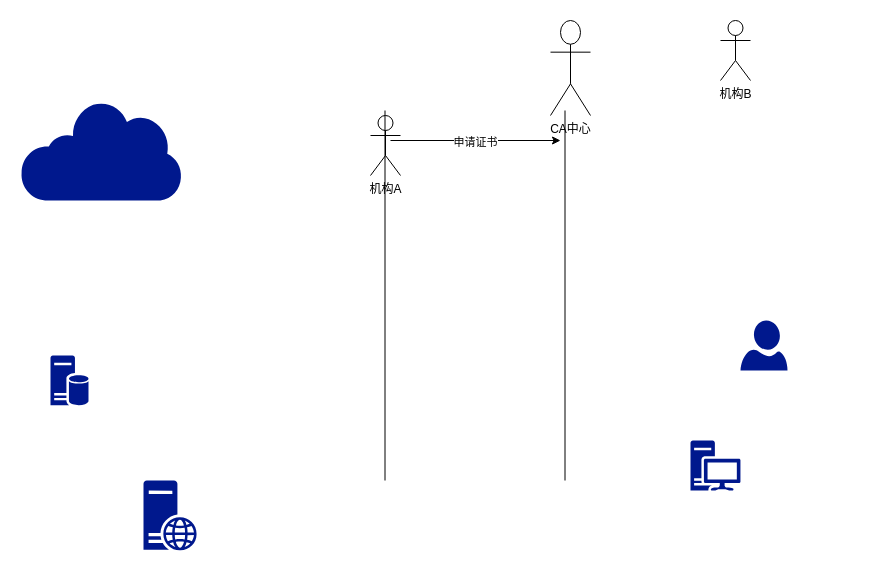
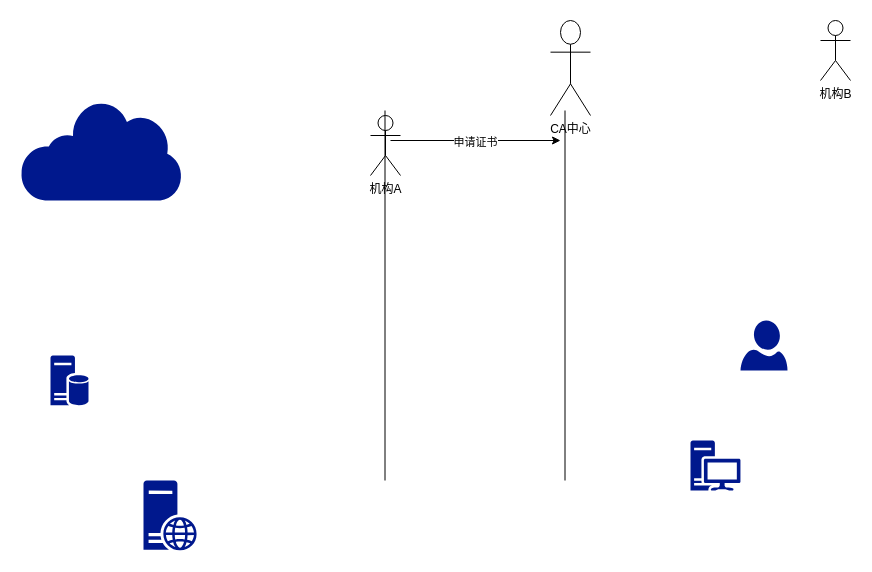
- <mxCell id="3" value="机构B" style="shape=umlActor;verticalLabelPosition=bottom;verticalAlign=top;html=1;outlineConnect=0;" parent="1" vertex="1"><mxGeometry x="720" y="20" width="30" height="60" as="geometry" /></mxCell>
+ <mxCell id="3" value="机构B" style="shape=umlActor;verticalLabelPosition=bottom;verticalAlign=top;html=1;outlineConnect=0;" parent="1" vertex="1"><mxGeometry x="820" y="20" width="30" height="60" as="geometry" /></mxCell>
